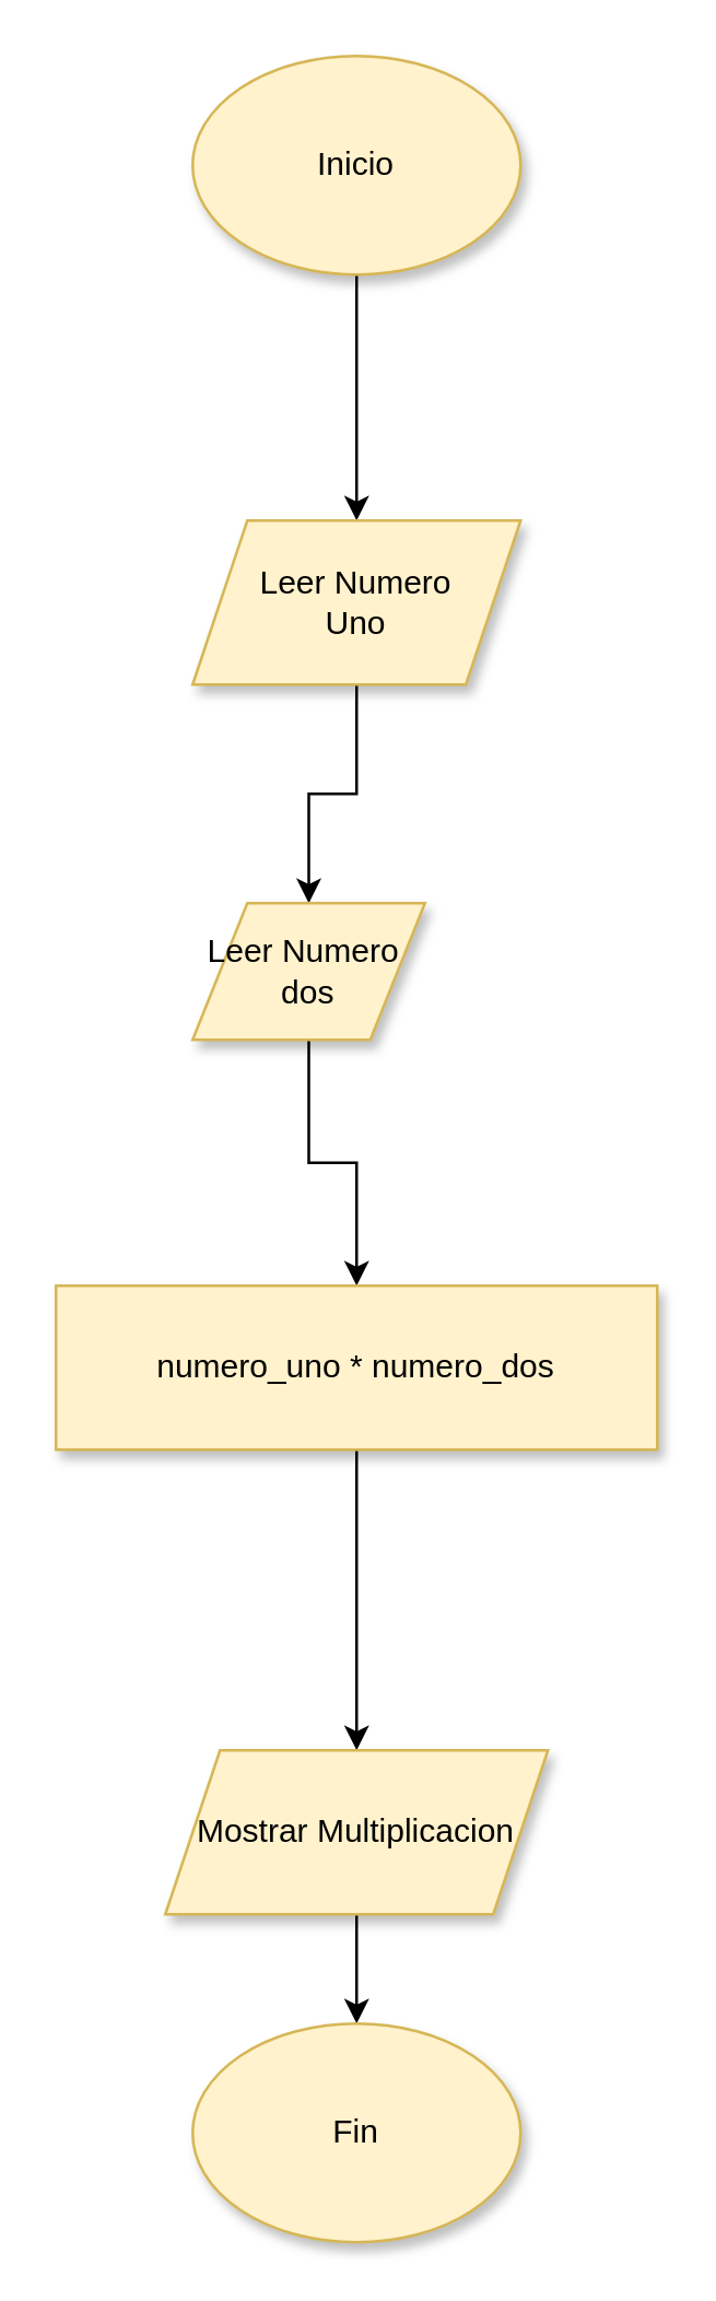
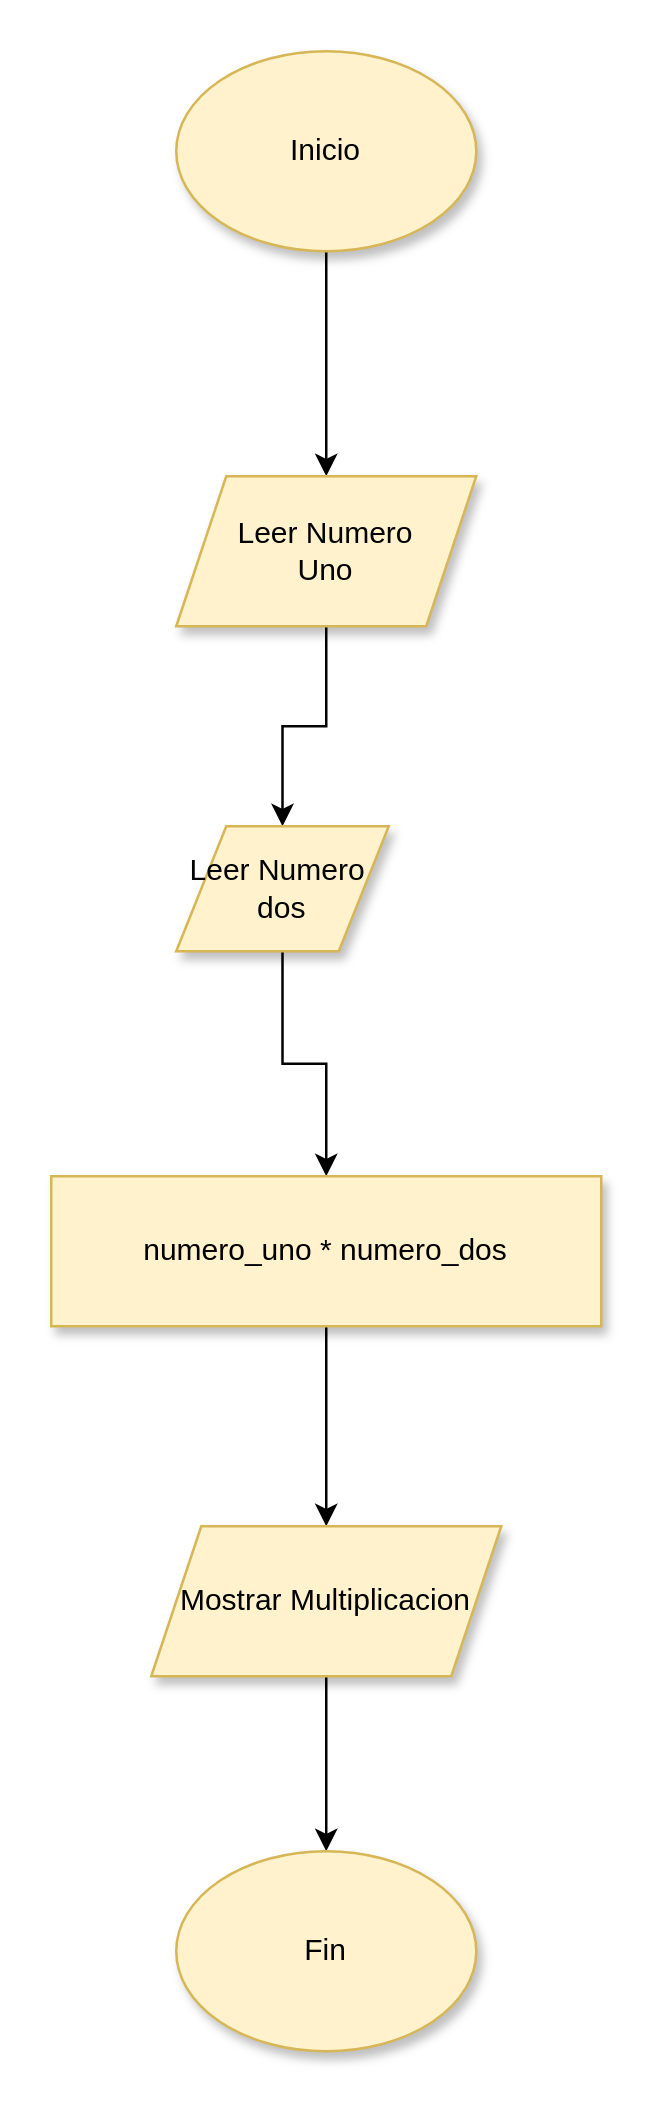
- <mxCell id="11" value="Mostrar Multiplicacion" style="shape=parallelogram;perimeter=parallelogramPerimeter;whiteSpace=wrap;html=1;fixedSize=1;shadow=1;strokeColor=#d6b656;fillColor=#fff2cc;" parent="1" vertex="1"><mxGeometry x="60" y="640" width="140" height="60" as="geometry" /></mxCell>
+ <mxCell id="11" value="Mostrar Multiplicacion" style="shape=parallelogram;perimeter=parallelogramPerimeter;whiteSpace=wrap;html=1;fixedSize=1;shadow=1;strokeColor=#d6b656;fillColor=#fff2cc;" parent="1" vertex="1"><mxGeometry x="60" y="610" width="140" height="60" as="geometry" /></mxCell>
